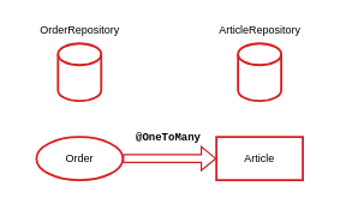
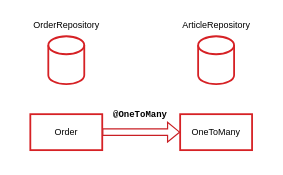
- <mxCell id="9" value="&lt;font&gt;Order&lt;/font&gt;" style="ellipse;whiteSpace=wrap;html=1;fontSize=15;fillColor=none;strokeColor=#D62125;strokeWidth=3;align=center;verticalAlign=middle;fontFamily=Helvetica;fontColor=default;" vertex="1" parent="1"><mxGeometry x="50" y="190" width="120" height="60" as="geometry" /></mxCell>
+ <mxCell id="9" value="&lt;font&gt;Order&lt;/font&gt;" style="rounded=0;whiteSpace=wrap;html=1;fontSize=15;fillColor=none;strokeColor=#D62125;strokeWidth=3;align=center;verticalAlign=middle;fontFamily=Helvetica;fontColor=default;" vertex="1" parent="1"><mxGeometry x="50" y="190" width="120" height="60" as="geometry" /></mxCell>
- <mxCell id="10" value="&lt;font&gt;Article&lt;/font&gt;" style="rounded=0;whiteSpace=wrap;html=1;fontSize=15;fillColor=none;strokeColor=#D62125;strokeWidth=3;align=center;verticalAlign=middle;fontFamily=Helvetica;fontColor=default;" vertex="1" parent="1"><mxGeometry x="300" y="190" width="120" height="60" as="geometry" /></mxCell>
+ <mxCell id="10" value="&lt;font&gt;OneToMany&lt;/font&gt;" style="rounded=0;whiteSpace=wrap;html=1;fontSize=15;fillColor=none;strokeColor=#D62125;strokeWidth=3;align=center;verticalAlign=middle;fontFamily=Helvetica;fontColor=default;" vertex="1" parent="1"><mxGeometry x="300" y="190" width="120" height="60" as="geometry" /></mxCell>
